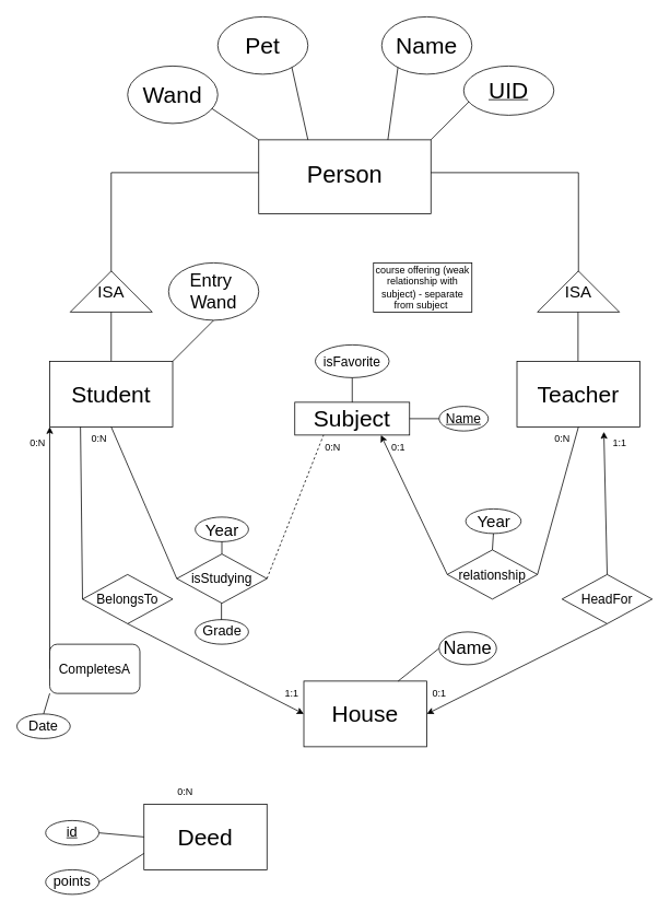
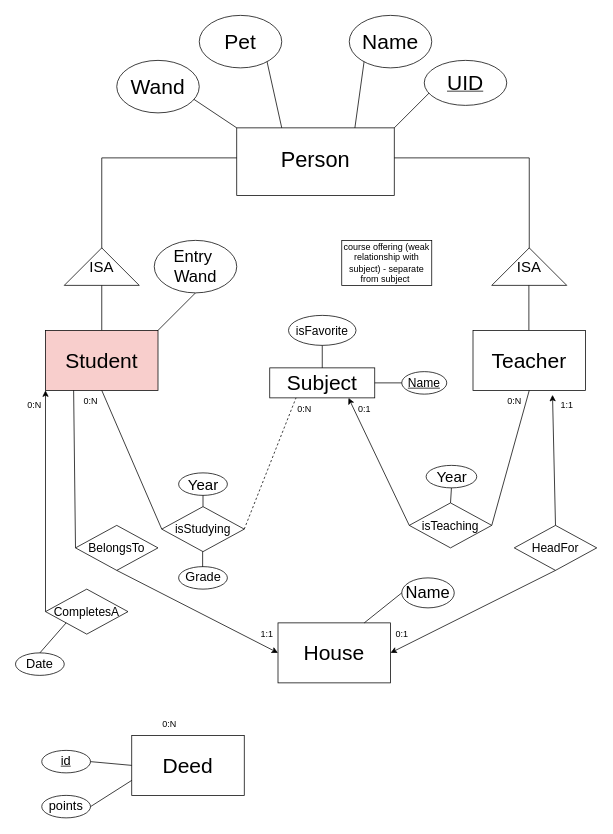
- <mxCell id="15" value="&lt;font style=&quot;font-size: 28px;&quot;&gt;Student&lt;/font&gt;" style="rounded=0;whiteSpace=wrap;html=1;" parent="1" vertex="1"><mxGeometry x="60" y="440" width="150" height="80" as="geometry" /></mxCell>
+ <mxCell id="15" value="&lt;font style=&quot;font-size: 28px;&quot;&gt;Student&lt;/font&gt;" style="rounded=0;whiteSpace=wrap;html=1;fillColor=#f8cecc;" parent="1" vertex="1"><mxGeometry x="60" y="440" width="150" height="80" as="geometry" /></mxCell>
- <mxCell id="51" value="&lt;font style=&quot;font-size: 16px;&quot;&gt;relationship&lt;/font&gt;" style="rhombus;whiteSpace=wrap;html=1;" parent="1" vertex="1"><mxGeometry x="545" y="670" width="110" height="60" as="geometry" /></mxCell>
+ <mxCell id="51" value="&lt;font style=&quot;font-size: 16px;&quot;&gt;isTeaching&lt;/font&gt;" style="rhombus;whiteSpace=wrap;html=1;" parent="1" vertex="1"><mxGeometry x="545" y="670" width="110" height="60" as="geometry" /></mxCell>
- <mxCell id="57" value="&lt;font size=&quot;3&quot;&gt;CompletesA&lt;/font&gt;" style="whiteSpace=wrap;html=1;rounded=1;" parent="1" vertex="1"><mxGeometry x="60" y="785" width="110" height="60" as="geometry" /></mxCell>
+ <mxCell id="57" value="&lt;font size=&quot;3&quot;&gt;CompletesA&lt;/font&gt;" style="rhombus;whiteSpace=wrap;html=1;" parent="1" vertex="1"><mxGeometry x="60" y="785" width="110" height="60" as="geometry" /></mxCell>
